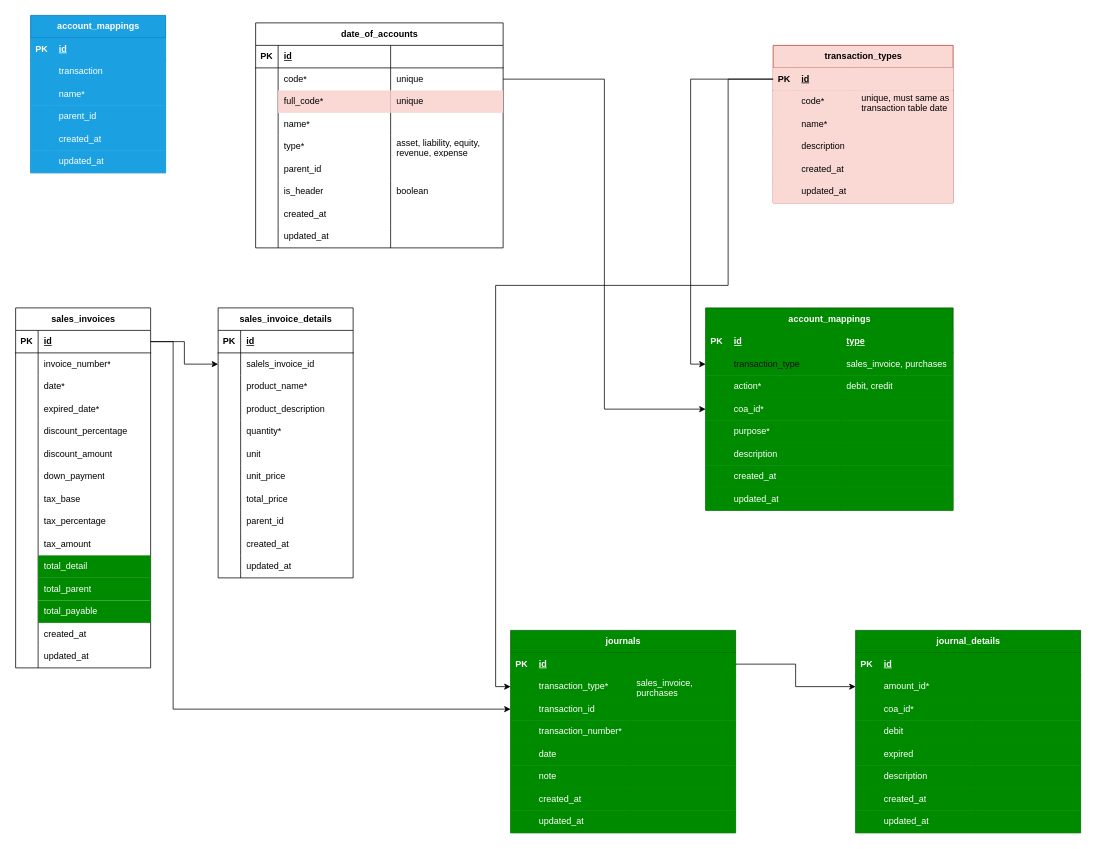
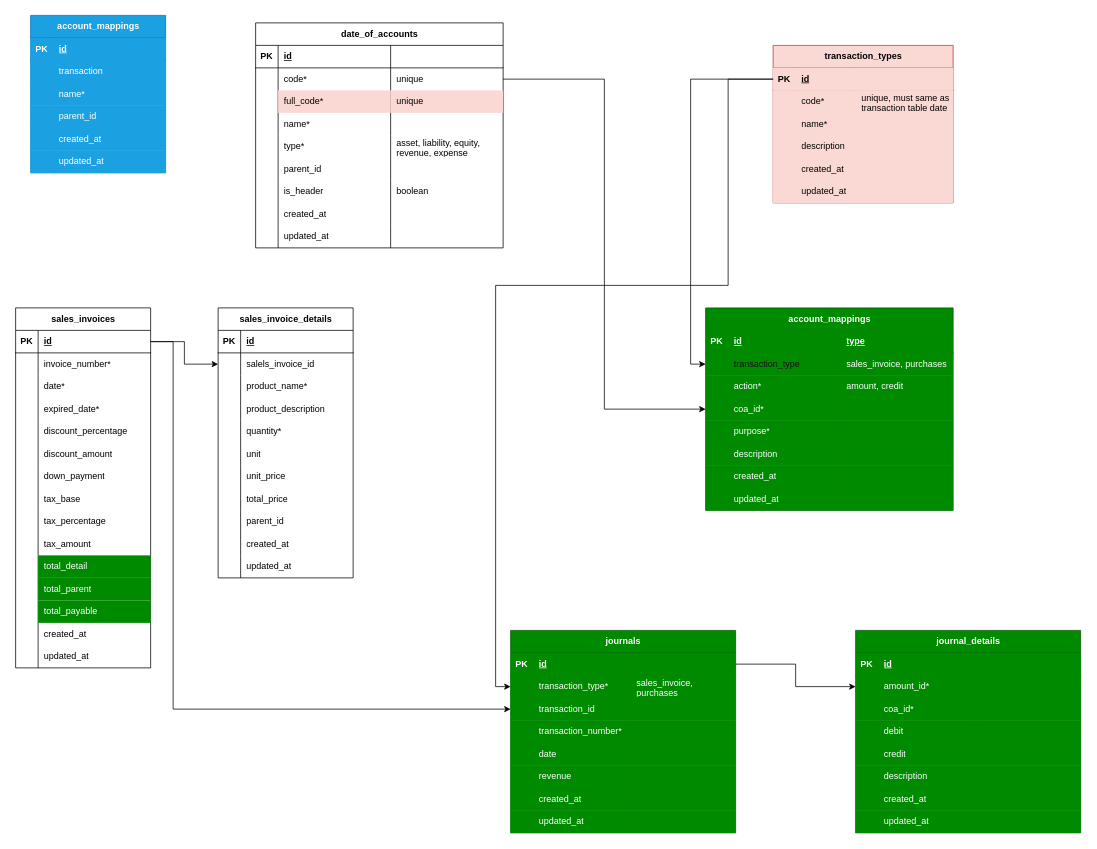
- <mxCell id="51" value="debit, credit" style="shape=partialRectangle;connectable=0;fillColor=#008a00;top=0;left=0;bottom=0;right=0;align=left;spacingLeft=6;overflow=hidden;whiteSpace=wrap;html=1;fontColor=#ffffff;strokeColor=#005700;" parent="48" vertex="1"><mxGeometry x="180" width="150" height="30" as="geometry"><mxRectangle width="150" height="30" as="alternateBounds" /></mxGeometry></mxCell>
+ <mxCell id="51" value="amount, credit" style="shape=partialRectangle;connectable=0;fillColor=#008a00;top=0;left=0;bottom=0;right=0;align=left;spacingLeft=6;overflow=hidden;whiteSpace=wrap;html=1;fontColor=#ffffff;strokeColor=#005700;" parent="48" vertex="1"><mxGeometry x="180" width="150" height="30" as="geometry"><mxRectangle width="150" height="30" as="alternateBounds" /></mxGeometry></mxCell>
- <mxCell id="253" value="expired" style="shape=partialRectangle;connectable=0;top=0;left=0;bottom=0;right=0;align=left;spacingLeft=6;overflow=hidden;whiteSpace=wrap;html=1;fillColor=#008a00;fontColor=#ffffff;strokeColor=#005700;" parent="251" vertex="1"><mxGeometry x="30" width="130" height="30" as="geometry"><mxRectangle width="130" height="30" as="alternateBounds" /></mxGeometry></mxCell>
+ <mxCell id="253" value="credit" style="shape=partialRectangle;connectable=0;top=0;left=0;bottom=0;right=0;align=left;spacingLeft=6;overflow=hidden;whiteSpace=wrap;html=1;fillColor=#008a00;fontColor=#ffffff;strokeColor=#005700;" parent="251" vertex="1"><mxGeometry x="30" width="130" height="30" as="geometry"><mxRectangle width="130" height="30" as="alternateBounds" /></mxGeometry></mxCell>
- <mxCell id="222" value="note" style="shape=partialRectangle;connectable=0;top=0;left=0;bottom=0;right=0;align=left;spacingLeft=6;overflow=hidden;whiteSpace=wrap;html=1;fillColor=#008a00;fontColor=#ffffff;strokeColor=#005700;" parent="220" vertex="1"><mxGeometry x="30" width="130" height="30" as="geometry"><mxRectangle width="130" height="30" as="alternateBounds" /></mxGeometry></mxCell>
+ <mxCell id="222" value="revenue" style="shape=partialRectangle;connectable=0;top=0;left=0;bottom=0;right=0;align=left;spacingLeft=6;overflow=hidden;whiteSpace=wrap;html=1;fillColor=#008a00;fontColor=#ffffff;strokeColor=#005700;" parent="220" vertex="1"><mxGeometry x="30" width="130" height="30" as="geometry"><mxRectangle width="130" height="30" as="alternateBounds" /></mxGeometry></mxCell>
